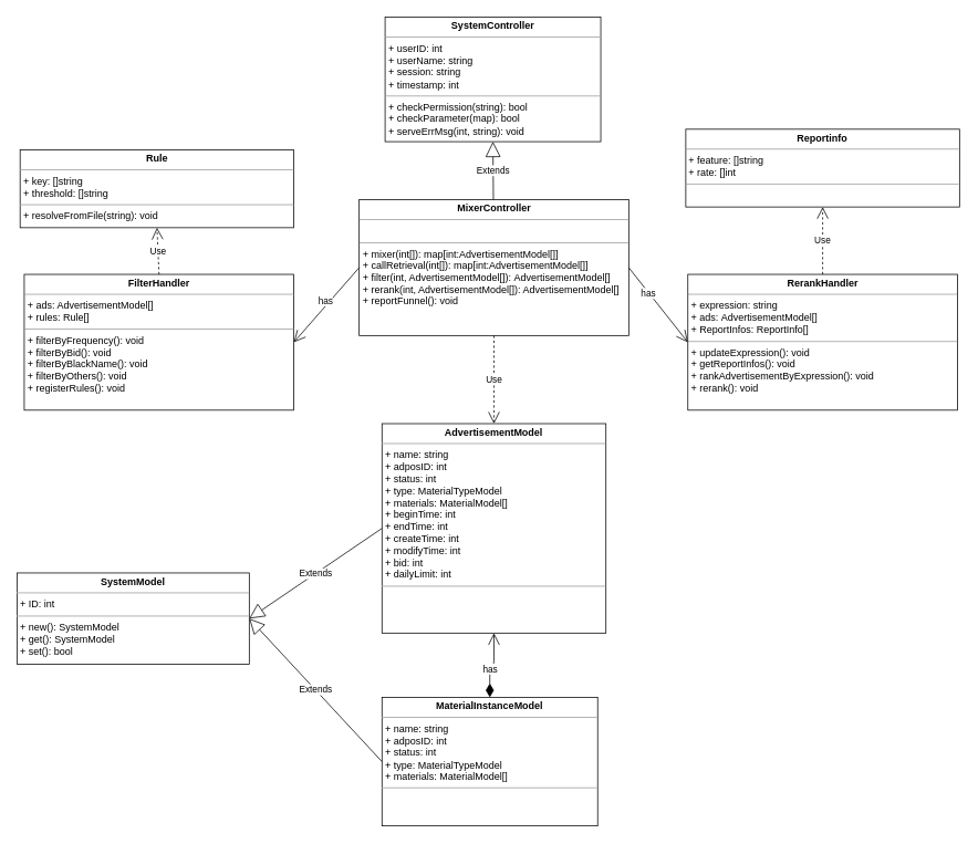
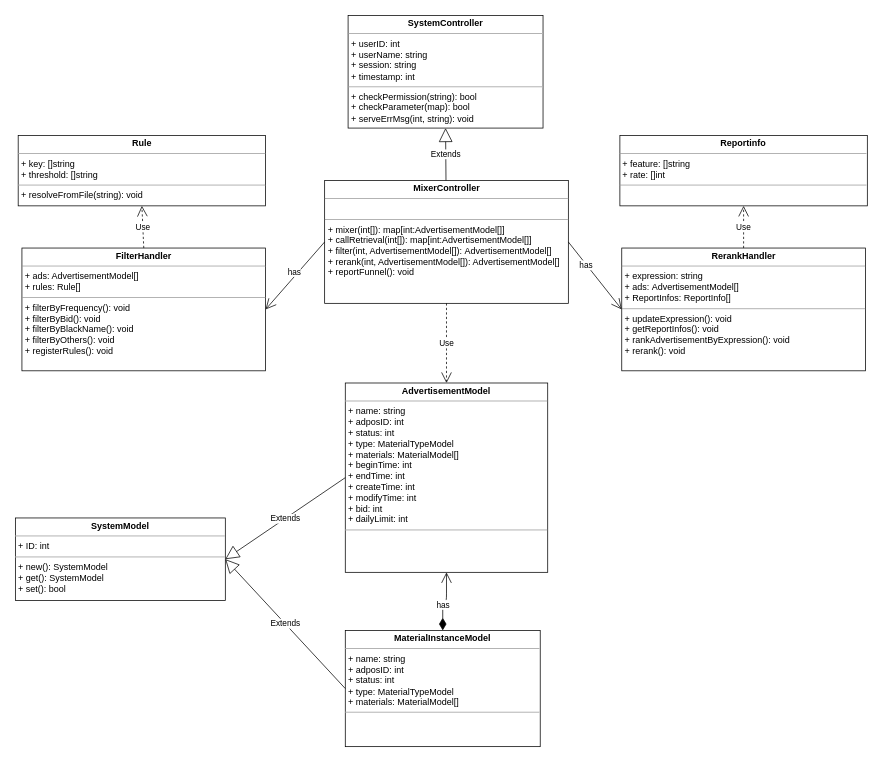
- <mxCell id="20" value="&lt;p style=&quot;margin: 0px ; margin-top: 4px ; text-align: center&quot;&gt;&lt;b&gt;Reportinfo&lt;/b&gt;&lt;/p&gt;&lt;hr size=&quot;1&quot;&gt;&lt;p style=&quot;margin: 0px ; margin-left: 4px&quot;&gt;+ feature: []string&lt;/p&gt;&lt;p style=&quot;margin: 0px ; margin-left: 4px&quot;&gt;+ rate: []int&lt;/p&gt;&lt;hr size=&quot;1&quot;&gt;&lt;p style=&quot;margin: 0px 0px 0px 4px&quot;&gt;&lt;br&gt;&lt;/p&gt;" style="verticalAlign=top;align=left;overflow=fill;fontSize=12;fontFamily=Helvetica;html=1;" parent="1" vertex="1"><mxGeometry x="826.25" y="155" width="330" height="93.75" as="geometry" /></mxCell>
+ <mxCell id="20" value="&lt;p style=&quot;margin: 0px ; margin-top: 4px ; text-align: center&quot;&gt;&lt;b&gt;Reportinfo&lt;/b&gt;&lt;/p&gt;&lt;hr size=&quot;1&quot;&gt;&lt;p style=&quot;margin: 0px ; margin-left: 4px&quot;&gt;+ feature: []string&lt;/p&gt;&lt;p style=&quot;margin: 0px ; margin-left: 4px&quot;&gt;+ rate: []int&lt;/p&gt;&lt;hr size=&quot;1&quot;&gt;&lt;p style=&quot;margin: 0px 0px 0px 4px&quot;&gt;&lt;br&gt;&lt;/p&gt;" style="verticalAlign=top;align=left;overflow=fill;fontSize=12;fontFamily=Helvetica;html=1;" parent="1" vertex="1"><mxGeometry x="826.25" y="180" width="330" height="93.75" as="geometry" /></mxCell>
